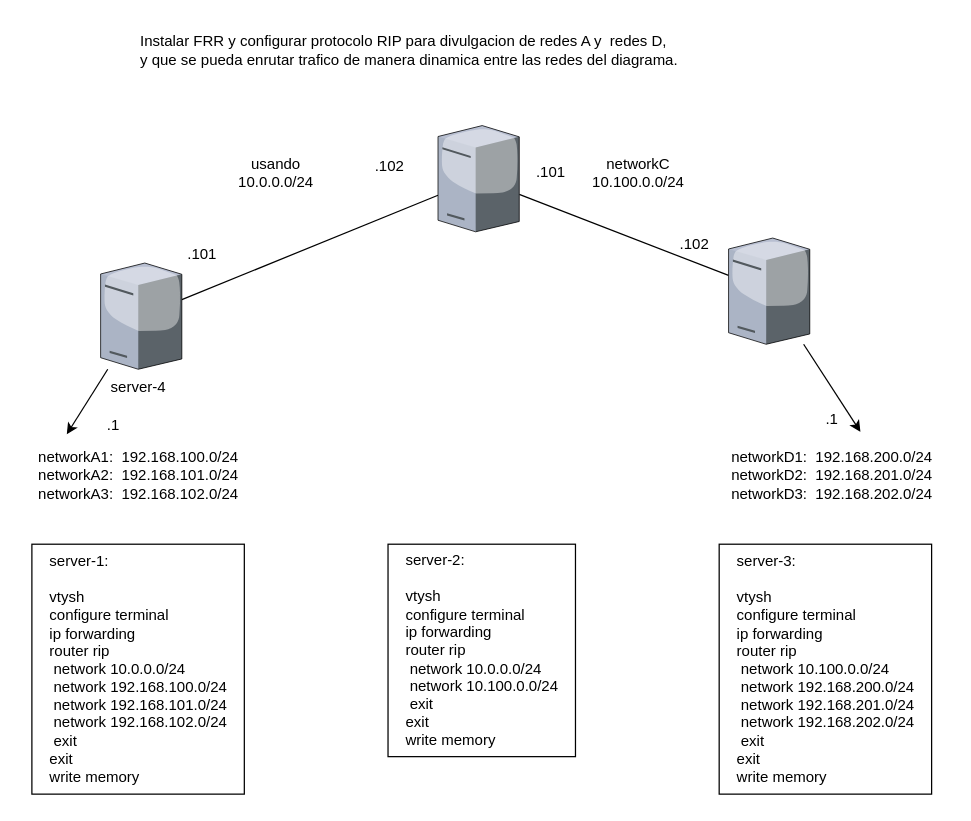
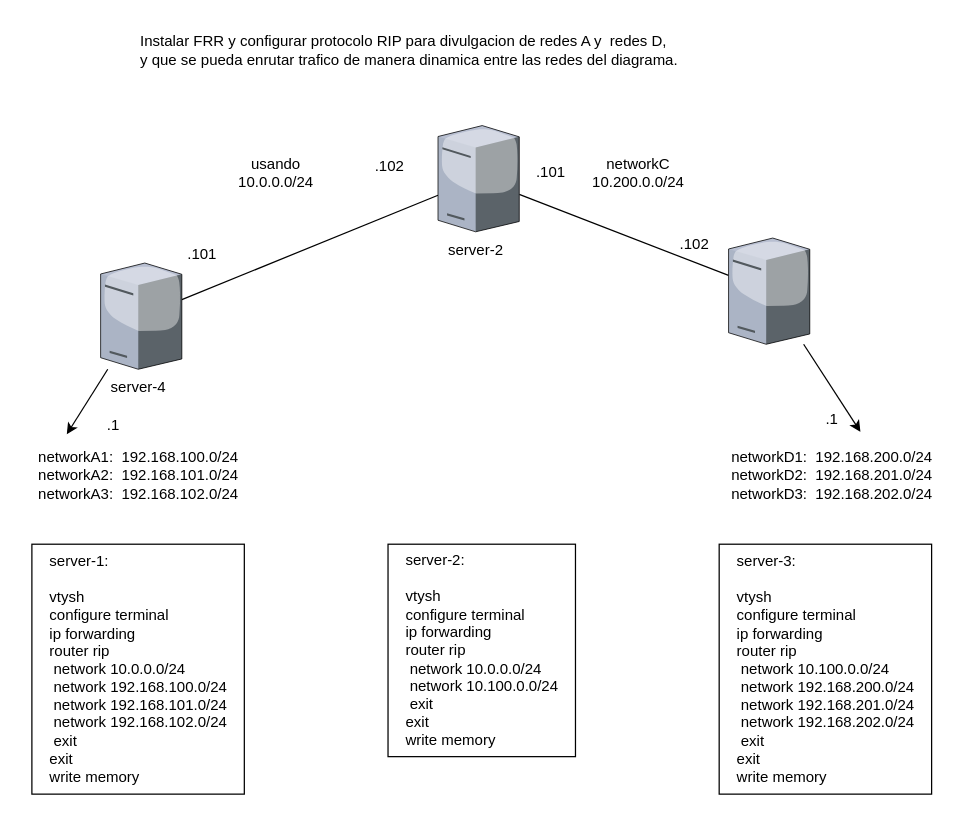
- <mxCell id="15" value="&lt;div&gt;networkC&lt;/div&gt;&lt;div&gt;10.100.0.0/24&lt;br&gt;&lt;/div&gt;" style="text;html=1;align=center;verticalAlign=middle;resizable=0;points=[];autosize=1;strokeColor=none;fillColor=none;" parent="1" vertex="1"><mxGeometry x="460" y="118" width="100" height="40" as="geometry" /></mxCell>
+ <mxCell id="15" value="&lt;div&gt;networkC&lt;/div&gt;&lt;div&gt;10.200.0.0/24&lt;br&gt;&lt;/div&gt;" style="text;html=1;align=center;verticalAlign=middle;resizable=0;points=[];autosize=1;strokeColor=none;fillColor=none;" parent="1" vertex="1"><mxGeometry x="460" y="118" width="100" height="40" as="geometry" /></mxCell>
+ <mxCell id="9" value="server-2" style="text;html=1;align=center;verticalAlign=middle;resizable=0;points=[];autosize=1;strokeColor=none;fillColor=none;" parent="7" vertex="1"><mxGeometry y="85" width="70" height="30" as="geometry" /></mxCell>
